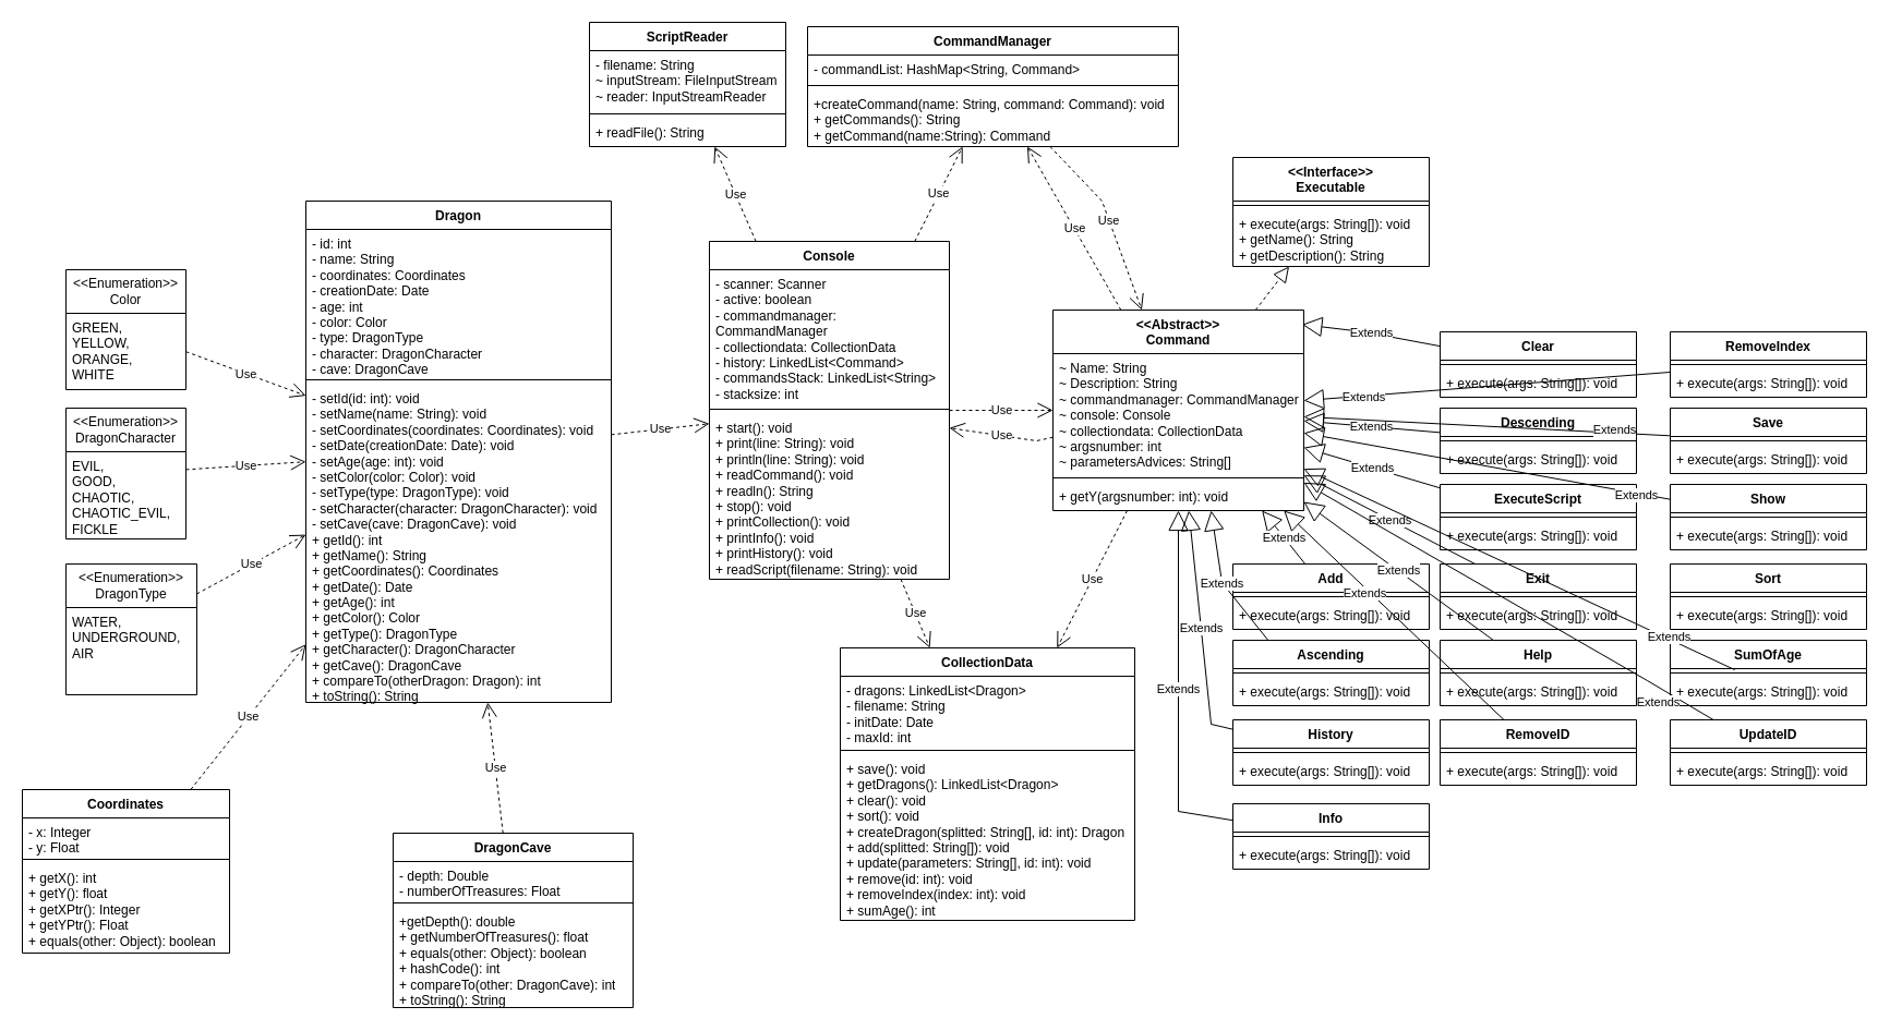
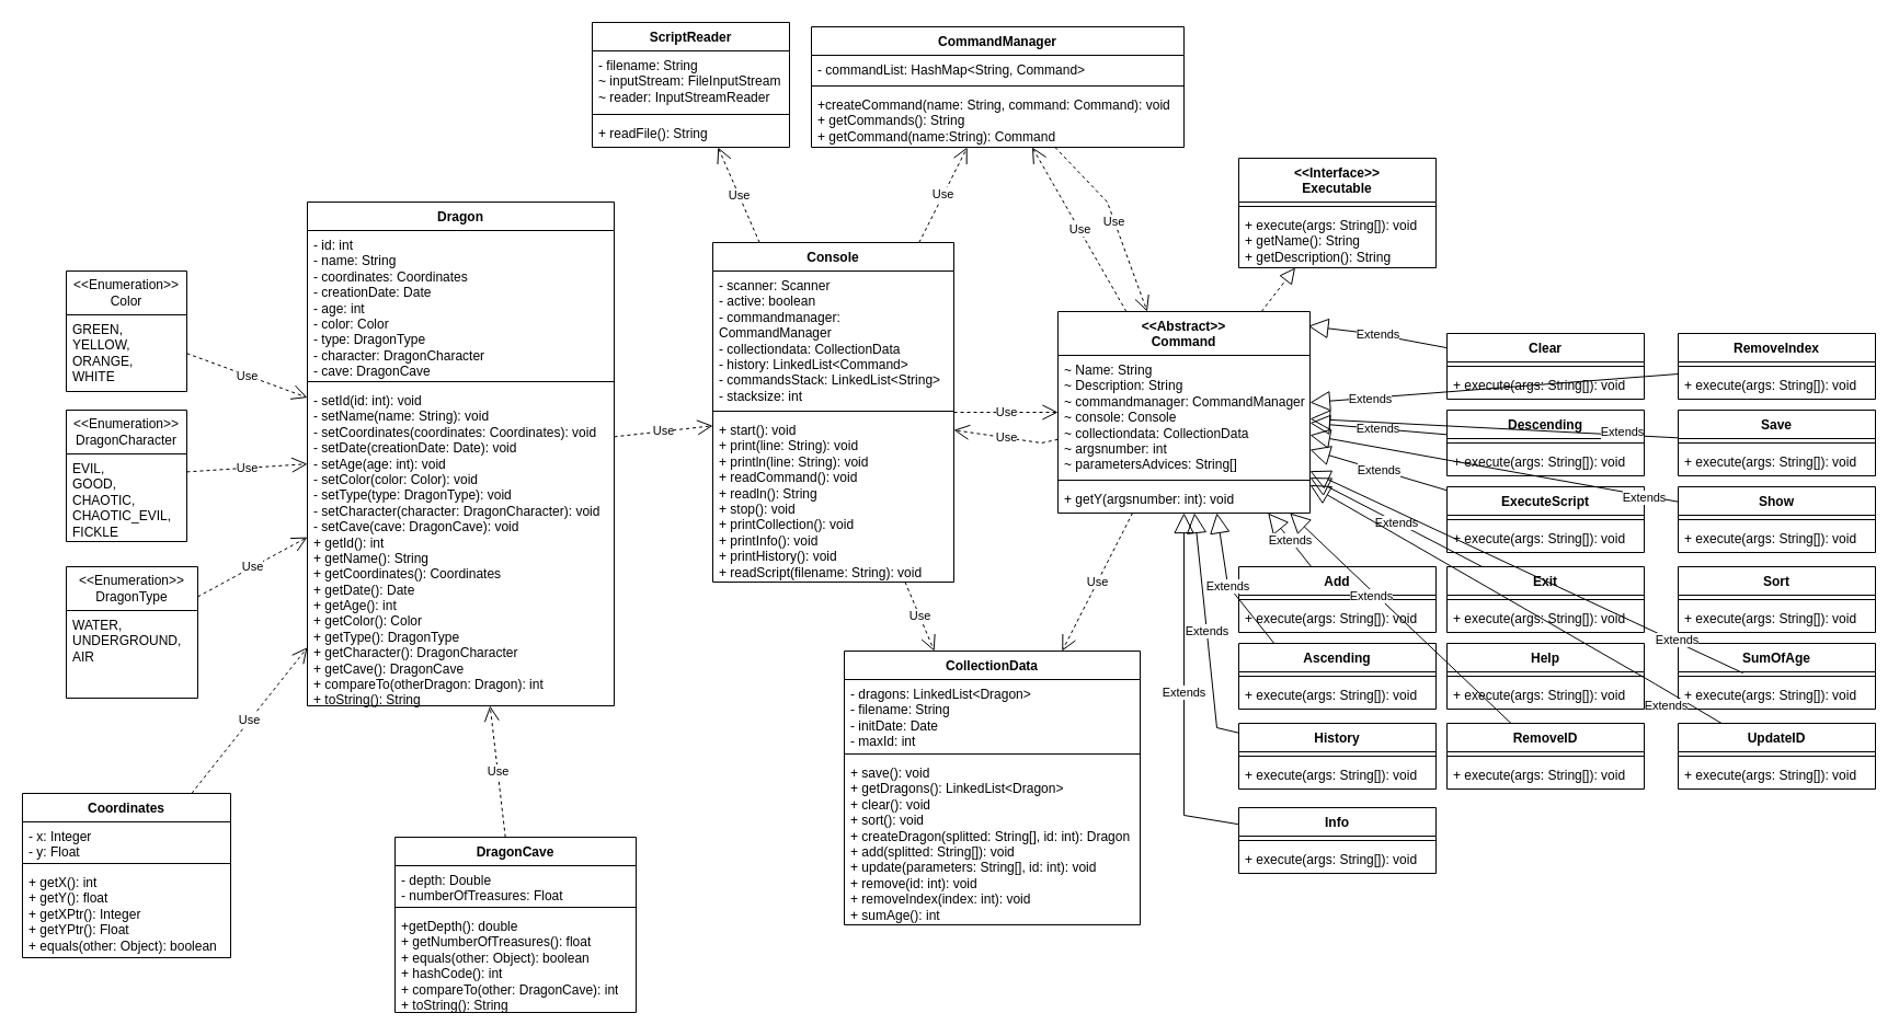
- <mxCell id="114" value="Extends" style="endArrow=block;endSize=16;endFill=0;html=1;rounded=0;" edge="1" parent="1" source="76" target="5"><mxGeometry width="160" relative="1" as="geometry"><mxPoint x="1130" y="414" as="sourcePoint" /><mxPoint x="1290" y="414" as="targetPoint" /></mxGeometry></mxCell>
